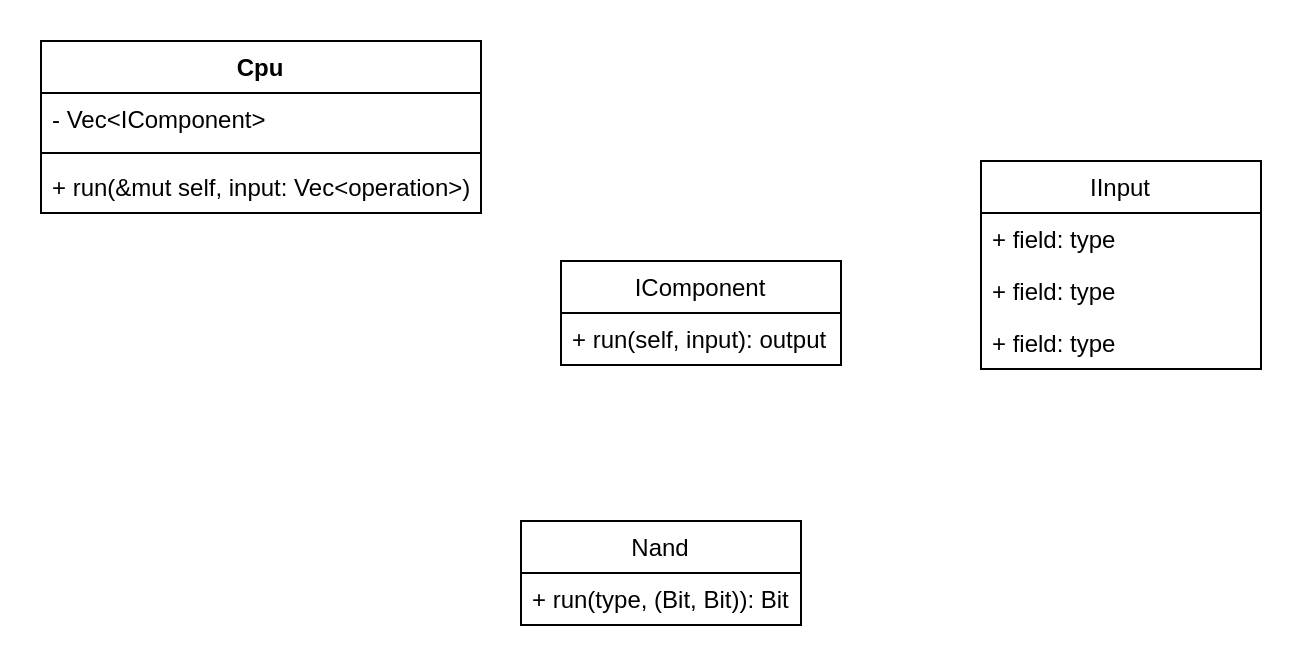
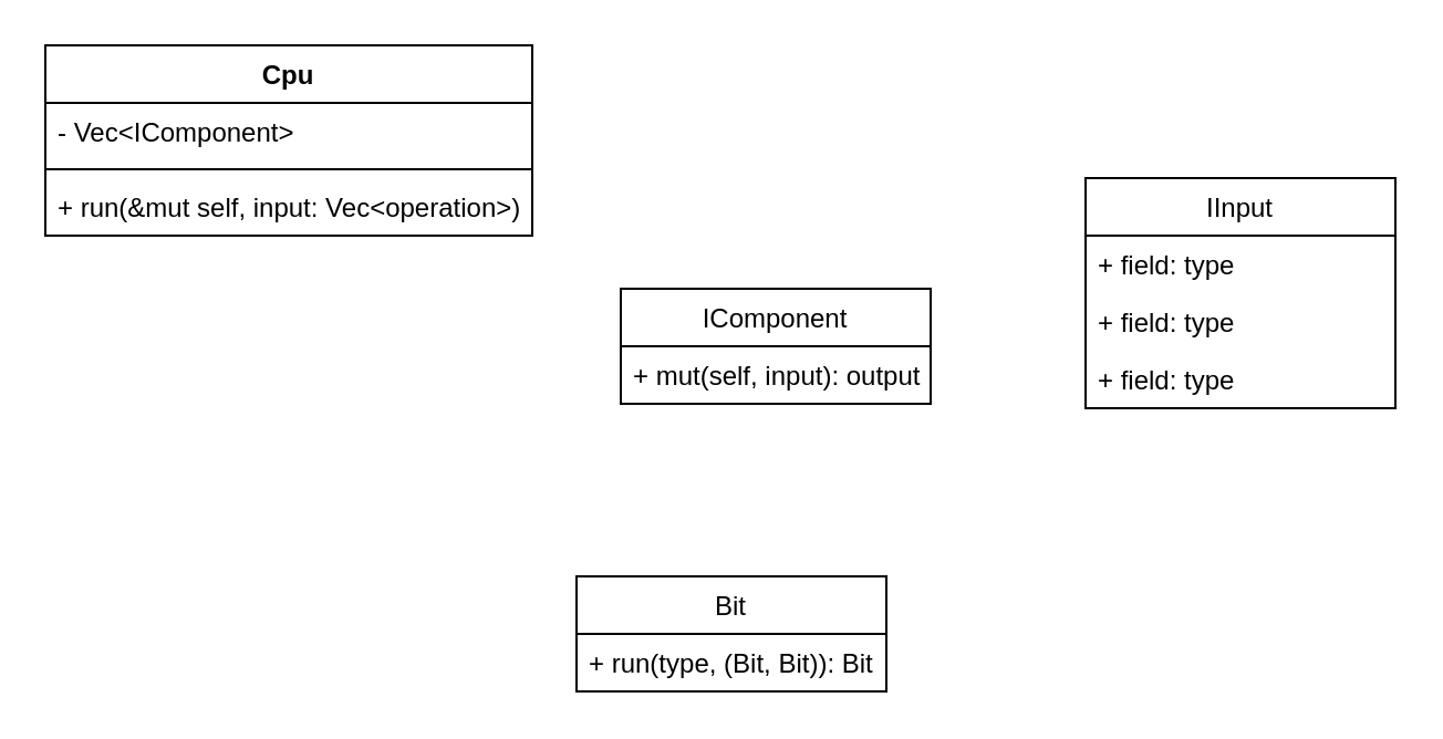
- <mxCell id="7" value="+ run(self, input): output" style="text;strokeColor=none;fillColor=none;align=left;verticalAlign=top;spacingLeft=4;spacingRight=4;overflow=hidden;rotatable=0;points=[[0,0.5],[1,0.5]];portConstraint=eastwest;" vertex="1" parent="6"><mxGeometry y="26" width="140" height="26" as="geometry" /></mxCell>
+ <mxCell id="7" value="+ mut(self, input): output" style="text;strokeColor=none;fillColor=none;align=left;verticalAlign=top;spacingLeft=4;spacingRight=4;overflow=hidden;rotatable=0;points=[[0,0.5],[1,0.5]];portConstraint=eastwest;" vertex="1" parent="6"><mxGeometry y="26" width="140" height="26" as="geometry" /></mxCell>
- <mxCell id="8" value="Nand" style="swimlane;fontStyle=0;childLayout=stackLayout;horizontal=1;startSize=26;fillColor=none;horizontalStack=0;resizeParent=1;resizeParentMax=0;resizeLast=0;collapsible=1;marginBottom=0;" vertex="1" parent="1"><mxGeometry x="260" y="260" width="140" height="52" as="geometry" /></mxCell>
+ <mxCell id="8" value="Bit" style="swimlane;fontStyle=0;childLayout=stackLayout;horizontal=1;startSize=26;fillColor=none;horizontalStack=0;resizeParent=1;resizeParentMax=0;resizeLast=0;collapsible=1;marginBottom=0;" vertex="1" parent="1"><mxGeometry x="260" y="260" width="140" height="52" as="geometry" /></mxCell>
